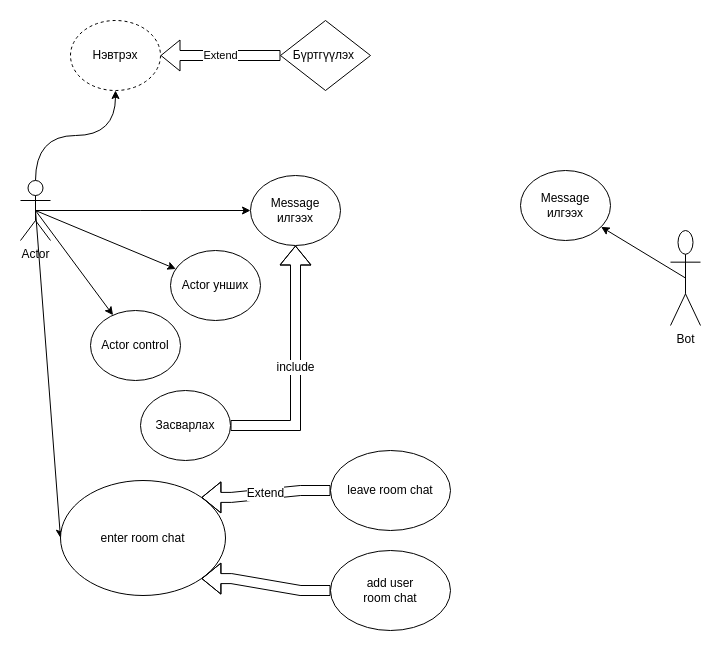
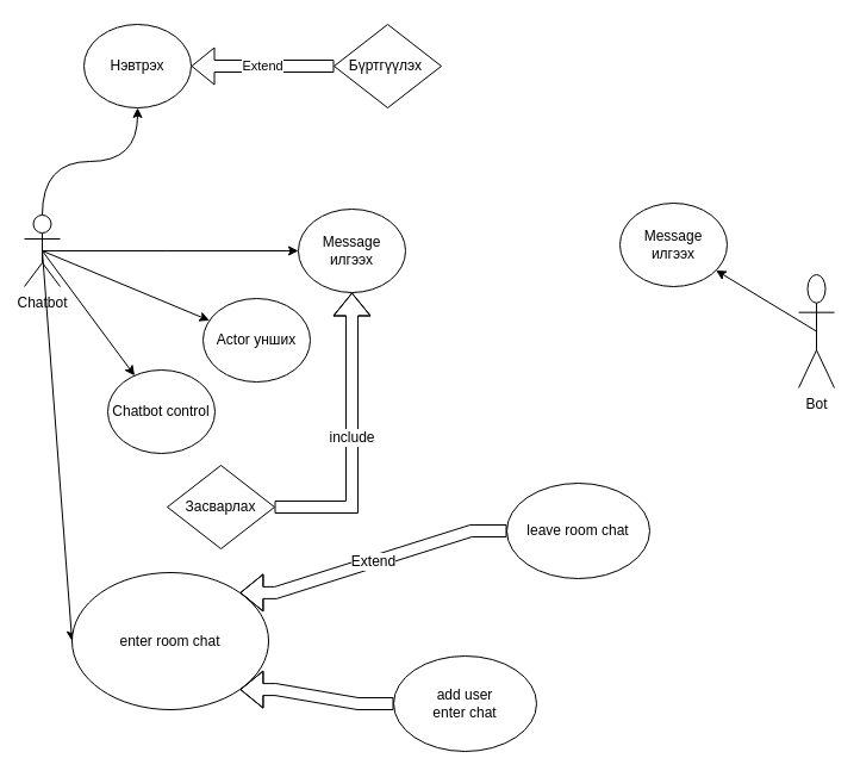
- <mxCell id="10" value="Нэвтрэх" style="ellipse;whiteSpace=wrap;html=1;dashed=1;" vertex="1" parent="1"><mxGeometry x="70" y="20" width="90" height="70" as="geometry" /></mxCell>
+ <mxCell id="10" value="Нэвтрэх" style="ellipse;whiteSpace=wrap;html=1;" vertex="1" parent="1"><mxGeometry x="70" y="20" width="90" height="70" as="geometry" /></mxCell>
- <mxCell id="7" value="Actor" style="shape=umlActor;verticalLabelPosition=bottom;verticalAlign=top;html=1;outlineConnect=0;" vertex="1" parent="1"><mxGeometry x="20" y="180" width="30" height="60" as="geometry" /></mxCell>
+ <mxCell id="7" value="Chatbot" style="shape=umlActor;verticalLabelPosition=bottom;verticalAlign=top;html=1;outlineConnect=0;" vertex="1" parent="1"><mxGeometry x="20" y="180" width="30" height="60" as="geometry" /></mxCell>
- <mxCell id="18" value="Actor control" style="ellipse;whiteSpace=wrap;html=1;fontSize=12;" vertex="1" parent="1"><mxGeometry x="90" y="310" width="90" height="70" as="geometry" /></mxCell>
+ <mxCell id="18" value="Chatbot control" style="ellipse;whiteSpace=wrap;html=1;fontSize=12;" vertex="1" parent="1"><mxGeometry x="90" y="310" width="90" height="70" as="geometry" /></mxCell>
- <mxCell id="15" value="Засварлах" style="ellipse;whiteSpace=wrap;html=1;fontSize=12;" vertex="1" parent="1"><mxGeometry x="140" y="390" width="90" height="70" as="geometry" /></mxCell>
+ <mxCell id="15" value="Засварлах" style="rhombus;whiteSpace=wrap;html=1;fontSize=12;" vertex="1" parent="1"><mxGeometry x="140" y="390" width="90" height="70" as="geometry" /></mxCell>
- <mxCell id="20" value="leave room chat" style="ellipse;whiteSpace=wrap;html=1;fontSize=12;" vertex="1" parent="1"><mxGeometry x="330" y="450" width="120" height="80" as="geometry" /></mxCell>
+ <mxCell id="20" value="leave room chat" style="ellipse;whiteSpace=wrap;html=1;fontSize=12;" vertex="1" parent="1"><mxGeometry x="425" y="405" width="120" height="80" as="geometry" /></mxCell>
- <mxCell id="21" value="add user &lt;br&gt;room chat" style="ellipse;whiteSpace=wrap;html=1;fontSize=12;" vertex="1" parent="1"><mxGeometry x="330" y="550" width="120" height="80" as="geometry" /></mxCell>
+ <mxCell id="21" value="add user &lt;br&gt;enter chat" style="ellipse;whiteSpace=wrap;html=1;fontSize=12;" vertex="1" parent="1"><mxGeometry x="330" y="550" width="120" height="80" as="geometry" /></mxCell>
